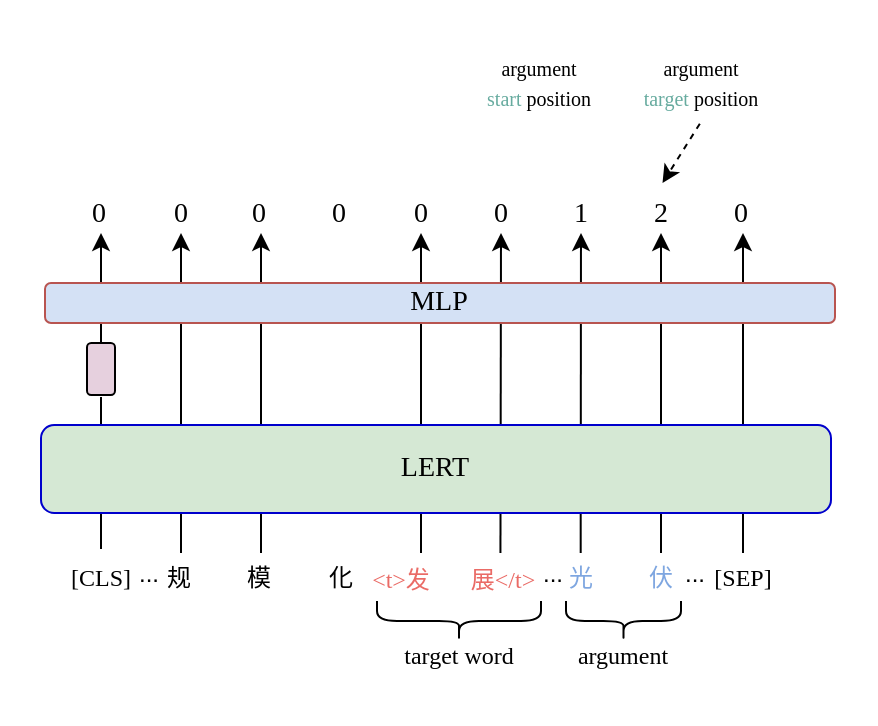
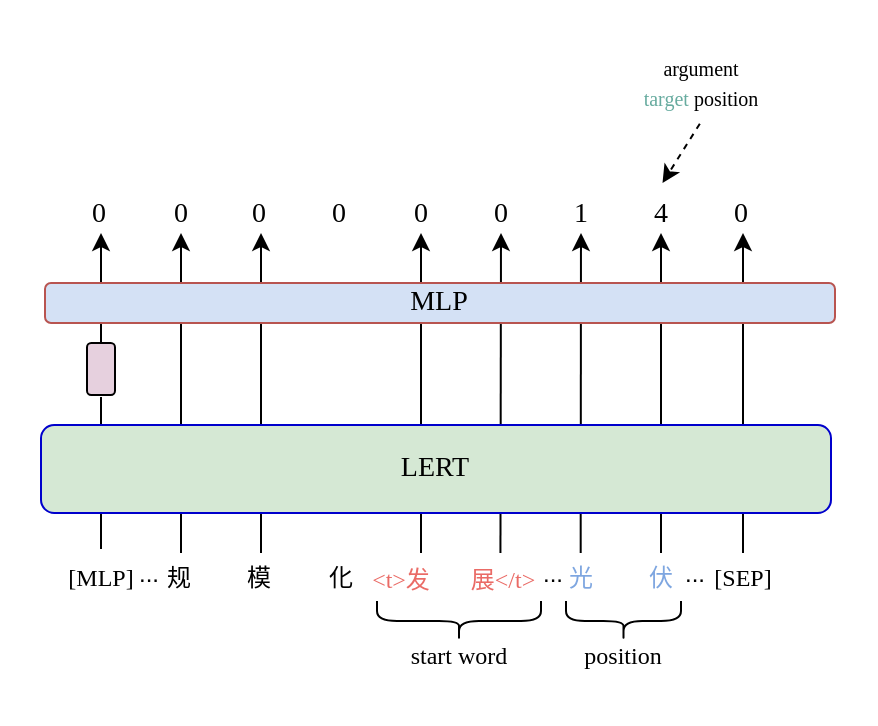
- <mxCell id="35" value="&lt;font style=&quot;font-size: 10px;&quot; face=&quot;Georgia&quot;&gt;argument&lt;br&gt;&lt;font color=&quot;#67ab9f&quot;&gt;start&lt;/font&gt; position&lt;/font&gt;" style="text;html=1;align=center;verticalAlign=middle;resizable=0;points=[];autosize=1;strokeColor=none;fillColor=none;" parent="1" vertex="1"><mxGeometry x="230.5" y="20" width="77" height="41" as="geometry" /></mxCell>
- <mxCell id="32" value="&lt;font face=&quot;Times New Roman&quot; style=&quot;font-size: 14px;&quot;&gt;2&lt;/font&gt;" style="text;html=1;align=center;verticalAlign=middle;resizable=0;points=[];autosize=1;strokeColor=none;fillColor=none;fontSize=14;" parent="1" vertex="1"><mxGeometry x="317.5" y="91" width="25" height="29" as="geometry" /></mxCell>
+ <mxCell id="32" value="&lt;font face=&quot;Times New Roman&quot; style=&quot;font-size: 14px;&quot;&gt;4&lt;/font&gt;" style="text;html=1;align=center;verticalAlign=middle;resizable=0;points=[];autosize=1;strokeColor=none;fillColor=none;fontSize=14;" parent="1" vertex="1"><mxGeometry x="317.5" y="91" width="25" height="29" as="geometry" /></mxCell>
- <mxCell id="6" value="&lt;font face=&quot;Georgia&quot;&gt;[CLS]&lt;/font&gt;" style="text;html=1;align=center;verticalAlign=middle;resizable=0;points=[];autosize=1;strokeColor=none;fillColor=none;" parent="1" vertex="1"><mxGeometry x="25" y="274" width="50" height="30" as="geometry" /></mxCell>
+ <mxCell id="6" value="&lt;font face=&quot;Georgia&quot;&gt;[MLP]&lt;/font&gt;" style="text;html=1;align=center;verticalAlign=middle;resizable=0;points=[];autosize=1;strokeColor=none;fillColor=none;" parent="1" vertex="1"><mxGeometry x="25" y="274" width="50" height="30" as="geometry" /></mxCell>
- <mxCell id="24" value="&lt;font face=&quot;Georgia&quot;&gt;target word&lt;/font&gt;" style="text;html=1;align=center;verticalAlign=middle;resizable=0;points=[];autosize=1;strokeColor=none;fillColor=none;" parent="1" vertex="1"><mxGeometry x="189.5" y="315" width="79" height="26" as="geometry" /></mxCell>
+ <mxCell id="24" value="&lt;font face=&quot;Georgia&quot;&gt;start word&lt;/font&gt;" style="text;html=1;align=center;verticalAlign=middle;resizable=0;points=[];autosize=1;strokeColor=none;fillColor=none;" parent="1" vertex="1"><mxGeometry x="189.5" y="315" width="79" height="26" as="geometry" /></mxCell>
- <mxCell id="22" value="&lt;font face=&quot;Georgia&quot;&gt;argument&lt;/font&gt;" style="text;html=1;align=center;verticalAlign=middle;resizable=0;points=[];autosize=1;strokeColor=none;fillColor=none;" parent="1" vertex="1"><mxGeometry x="276.25" y="315" width="70" height="26" as="geometry" /></mxCell>
+ <mxCell id="22" value="&lt;font face=&quot;Georgia&quot;&gt;position&lt;/font&gt;" style="text;html=1;align=center;verticalAlign=middle;resizable=0;points=[];autosize=1;strokeColor=none;fillColor=none;" parent="1" vertex="1"><mxGeometry x="276.25" y="315" width="70" height="26" as="geometry" /></mxCell>
